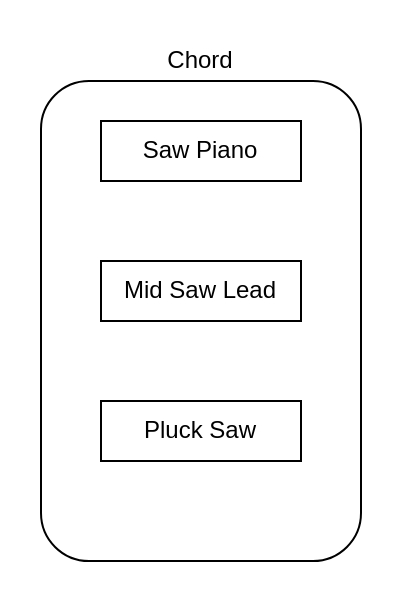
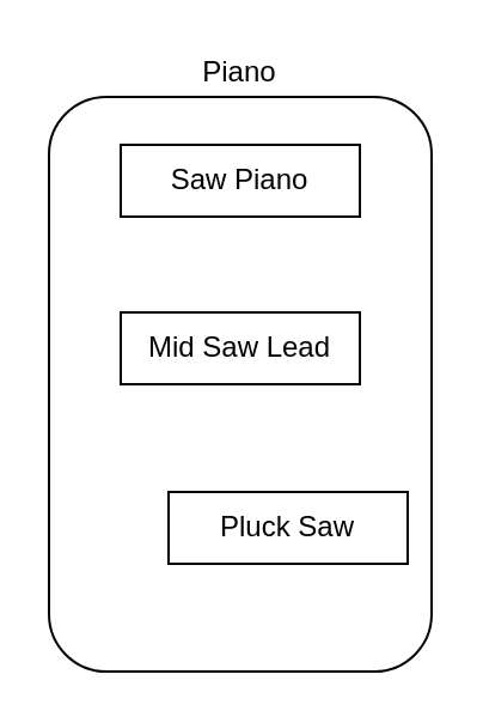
- <mxCell id="3" value="Chord" style="text;html=1;strokeColor=none;fillColor=none;align=center;verticalAlign=middle;whiteSpace=wrap;rounded=0;" vertex="1" parent="1"><mxGeometry x="80" y="20" width="40" height="20" as="geometry" /></mxCell>
+ <mxCell id="3" value="Piano" style="text;html=1;strokeColor=none;fillColor=none;align=center;verticalAlign=middle;whiteSpace=wrap;rounded=0;" vertex="1" parent="1"><mxGeometry x="80" y="20" width="40" height="20" as="geometry" /></mxCell>
- <mxCell id="6" value="Pluck Saw" style="rounded=0;whiteSpace=wrap;html=1;" vertex="1" parent="1"><mxGeometry x="50" y="200" width="100" height="30" as="geometry" /></mxCell>
+ <mxCell id="6" value="Pluck Saw" style="rounded=0;whiteSpace=wrap;html=1;" vertex="1" parent="1"><mxGeometry x="70" y="205" width="100" height="30" as="geometry" /></mxCell>
